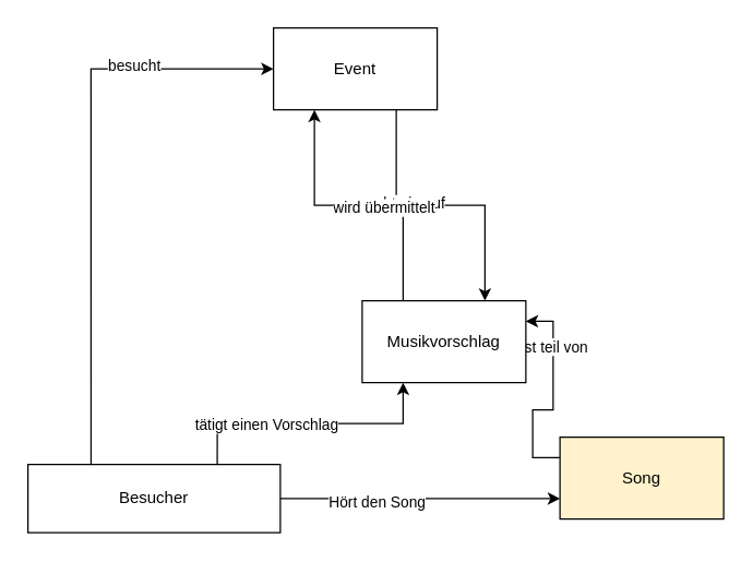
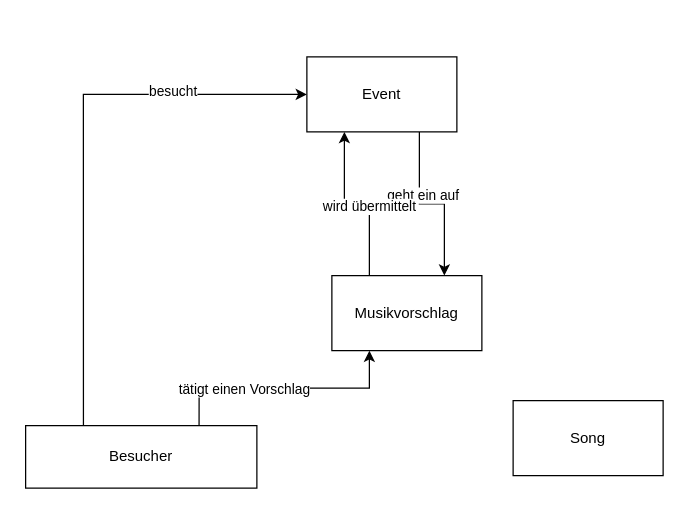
- <mxCell id="11" value="Event" style="rounded=0;whiteSpace=wrap;html=1;" vertex="1" parent="1"><mxGeometry x="200" y="20" width="120" height="60" as="geometry" /></mxCell>
+ <mxCell id="11" value="Event" style="rounded=0;whiteSpace=wrap;html=1;" vertex="1" parent="1"><mxGeometry x="245" y="45" width="120" height="60" as="geometry" /></mxCell>
- <mxCell id="12" style="edgeStyle=orthogonalEdgeStyle;rounded=0;orthogonalLoop=1;jettySize=auto;html=1;exitX=0;exitY=0.25;exitDx=0;exitDy=0;entryX=1;entryY=0.25;entryDx=0;entryDy=0;" edge="1" parent="1" source="14" target="17"><mxGeometry relative="1" as="geometry" /></mxCell>
- <mxCell id="13" value="ist teil von" style="edgeLabel;html=1;align=center;verticalAlign=middle;resizable=0;points=[];" vertex="1" connectable="0" parent="12"><mxGeometry x="0.514" relative="1" as="geometry"><mxPoint as="offset" /></mxGeometry></mxCell>
- <mxCell id="14" value="Song" style="rounded=0;whiteSpace=wrap;html=1;fillColor=#fff2cc;" vertex="1" parent="1"><mxGeometry x="410" y="320" width="120" height="60" as="geometry" /></mxCell>
+ <mxCell id="14" value="Song" style="rounded=0;whiteSpace=wrap;html=1;" vertex="1" parent="1"><mxGeometry x="410" y="320" width="120" height="60" as="geometry" /></mxCell>
- <mxCell id="6" style="edgeStyle=orthogonalEdgeStyle;rounded=0;orthogonalLoop=1;jettySize=auto;html=1;exitX=1;exitY=0.5;exitDx=0;exitDy=0;entryX=0;entryY=0.75;entryDx=0;entryDy=0;" edge="1" parent="1" source="8" target="14"><mxGeometry relative="1" as="geometry" /></mxCell>
- <mxCell id="7" value="Hört den Song" style="edgeLabel;html=1;align=center;verticalAlign=middle;resizable=0;points=[];" vertex="1" connectable="0" parent="6"><mxGeometry x="-0.316" y="-2" relative="1" as="geometry"><mxPoint as="offset" /></mxGeometry></mxCell>
